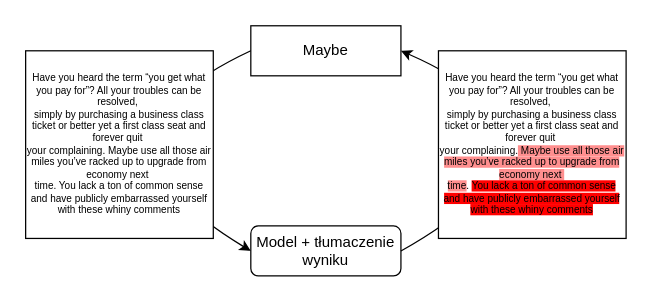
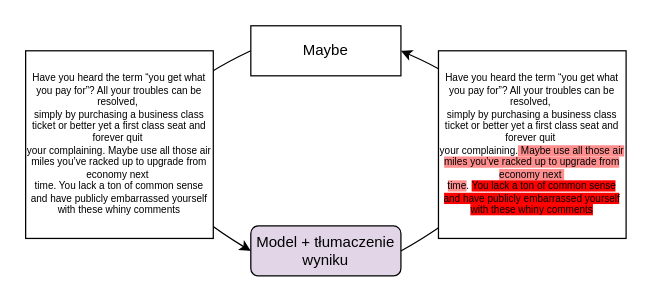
- <mxCell id="3" value="Model + tłumaczenie wyniku" style="rounded=1;whiteSpace=wrap;html=1;" vertex="1" parent="1"><mxGeometry x="200" y="180" width="120" height="40" as="geometry" /></mxCell>
+ <mxCell id="3" value="Model + tłumaczenie wyniku" style="rounded=1;whiteSpace=wrap;html=1;fillColor=#e1d5e7;" vertex="1" parent="1"><mxGeometry x="200" y="180" width="120" height="40" as="geometry" /></mxCell>
